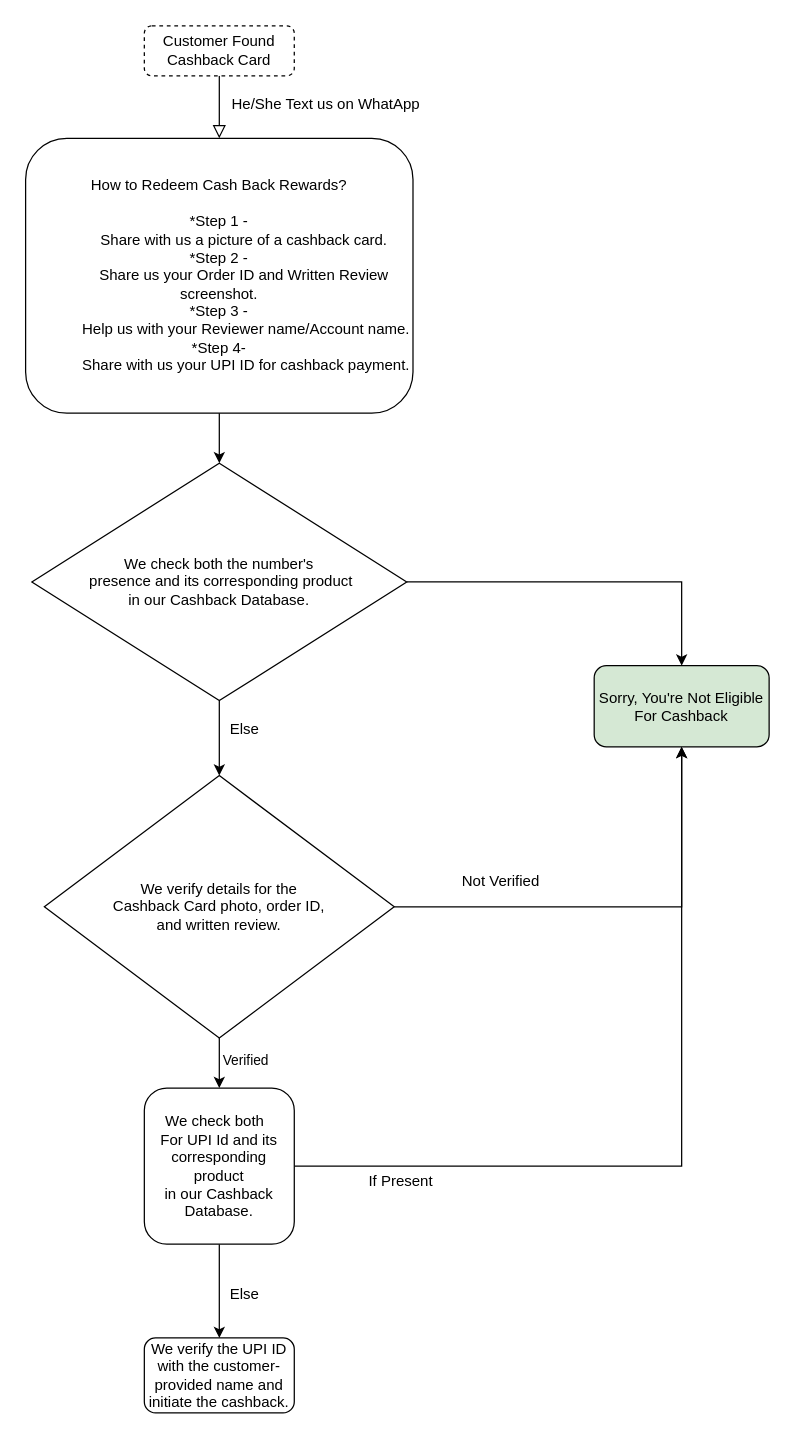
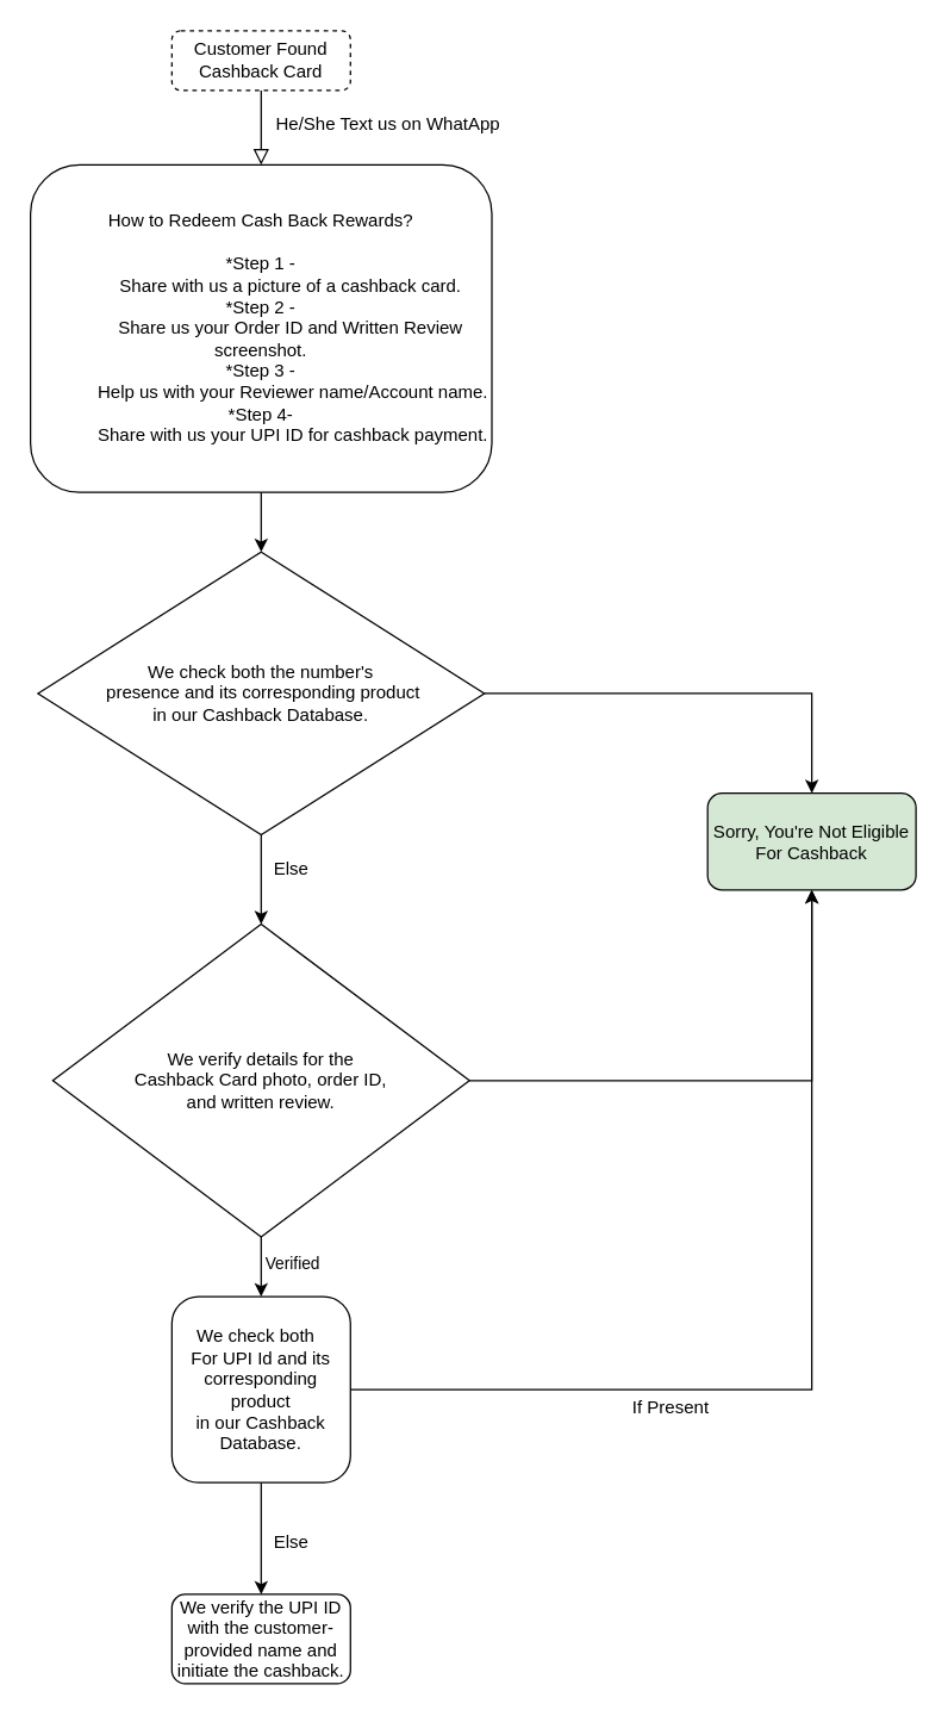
- <mxCell id="12" value="Not Verified" style="text;html=1;align=center;verticalAlign=middle;resizable=0;points=[];autosize=1;strokeColor=none;fillColor=none;" vertex="1" parent="1"><mxGeometry x="355" y="690" width="90" height="30" as="geometry" /></mxCell>
- <mxCell id="20" value="If Present" style="text;html=1;align=center;verticalAlign=middle;resizable=0;points=[];autosize=1;strokeColor=none;fillColor=none;" vertex="1" parent="1"><mxGeometry x="285" y="930" width="70" height="30" as="geometry" /></mxCell>
+ <mxCell id="20" value="If Present" style="text;html=1;align=center;verticalAlign=middle;resizable=0;points=[];autosize=1;strokeColor=none;fillColor=none;" vertex="1" parent="1"><mxGeometry x="415" y="930" width="70" height="30" as="geometry" /></mxCell>
